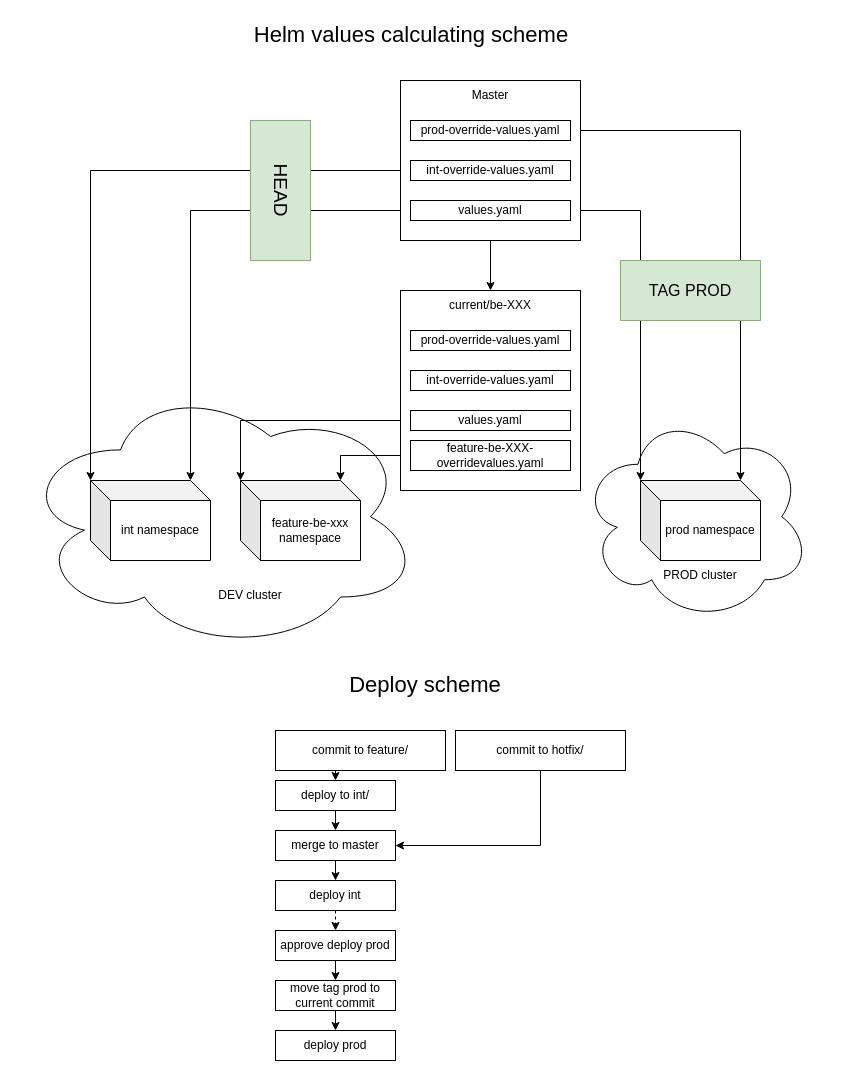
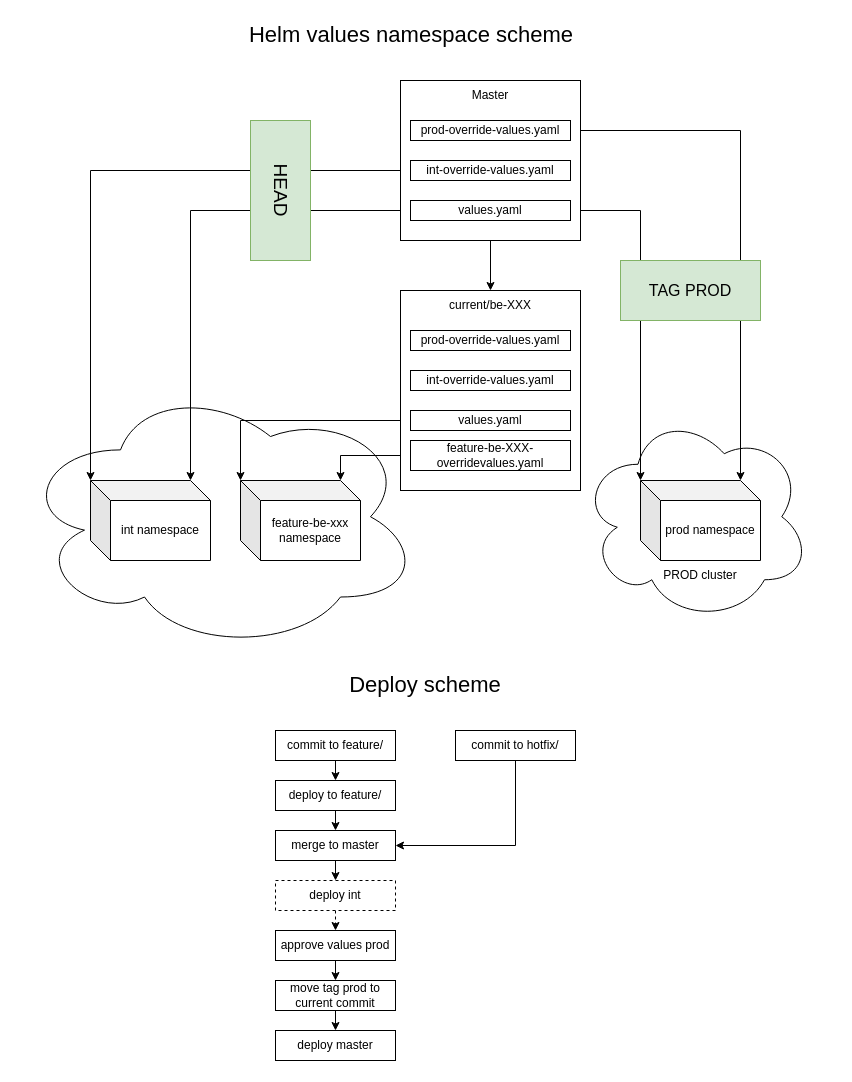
- <mxCell id="46" value="&lt;font style=&quot;font-size: 22px&quot;&gt;Helm values calculating scheme&lt;/font&gt;" style="text;html=1;strokeColor=none;fillColor=none;align=center;verticalAlign=middle;whiteSpace=wrap;rounded=0;fontSize=12;" vertex="1" parent="1"><mxGeometry x="221" y="20" width="380" height="30" as="geometry" /></mxCell>
+ <mxCell id="46" value="&lt;font style=&quot;font-size: 22px&quot;&gt;Helm values namespace scheme&lt;/font&gt;" style="text;html=1;strokeColor=none;fillColor=none;align=center;verticalAlign=middle;whiteSpace=wrap;rounded=0;fontSize=12;" vertex="1" parent="1"><mxGeometry x="221" y="20" width="380" height="30" as="geometry" /></mxCell>
- <mxCell id="14" value="DEV cluster" style="text;html=1;strokeColor=none;fillColor=none;align=center;verticalAlign=middle;whiteSpace=wrap;rounded=0;" vertex="1" parent="1"><mxGeometry x="180" y="580" width="140" height="30" as="geometry" /></mxCell>
- <mxCell id="32" value="&lt;span&gt;commit to feature/&lt;/span&gt;" style="rounded=0;whiteSpace=wrap;html=1;fontSize=12;verticalAlign=middle;" vertex="1" parent="1"><mxGeometry x="275" y="730" width="170" height="40" as="geometry" /></mxCell>
+ <mxCell id="32" value="&lt;span&gt;commit to feature/&lt;/span&gt;" style="rounded=0;whiteSpace=wrap;html=1;fontSize=12;verticalAlign=middle;" vertex="1" parent="1"><mxGeometry x="275" y="730" width="120" height="30" as="geometry" /></mxCell>
- <mxCell id="34" value="commit to hotfix/" style="rounded=0;whiteSpace=wrap;html=1;fontSize=12;verticalAlign=middle;" vertex="1" parent="1"><mxGeometry x="455" y="730" width="170" height="40" as="geometry" /></mxCell>
+ <mxCell id="34" value="commit to hotfix/" style="rounded=0;whiteSpace=wrap;html=1;fontSize=12;verticalAlign=middle;" vertex="1" parent="1"><mxGeometry x="455" y="730" width="120" height="30" as="geometry" /></mxCell>
- <mxCell id="36" value="&lt;span&gt;deploy to int/&lt;/span&gt;" style="rounded=0;whiteSpace=wrap;html=1;fontSize=12;verticalAlign=middle;" vertex="1" parent="1"><mxGeometry x="275" y="780" width="120" height="30" as="geometry" /></mxCell>
+ <mxCell id="36" value="&lt;span&gt;deploy to feature/&lt;/span&gt;" style="rounded=0;whiteSpace=wrap;html=1;fontSize=12;verticalAlign=middle;" vertex="1" parent="1"><mxGeometry x="275" y="780" width="120" height="30" as="geometry" /></mxCell>
- <mxCell id="40" value="&lt;span&gt;deploy int&lt;/span&gt;" style="rounded=0;whiteSpace=wrap;html=1;fontSize=12;verticalAlign=middle;" vertex="1" parent="1"><mxGeometry x="275" y="880" width="120" height="30" as="geometry" /></mxCell>
+ <mxCell id="40" value="&lt;span&gt;deploy int&lt;/span&gt;" style="rounded=0;whiteSpace=wrap;html=1;fontSize=12;verticalAlign=middle;dashed=1;" vertex="1" parent="1"><mxGeometry x="275" y="880" width="120" height="30" as="geometry" /></mxCell>
- <mxCell id="42" value="&lt;span&gt;approve deploy prod&lt;/span&gt;" style="rounded=0;whiteSpace=wrap;html=1;fontSize=12;verticalAlign=middle;" vertex="1" parent="1"><mxGeometry x="275" y="930" width="120" height="30" as="geometry" /></mxCell>
+ <mxCell id="42" value="&lt;span&gt;approve values prod&lt;/span&gt;" style="rounded=0;whiteSpace=wrap;html=1;fontSize=12;verticalAlign=middle;" vertex="1" parent="1"><mxGeometry x="275" y="930" width="120" height="30" as="geometry" /></mxCell>
- <mxCell id="45" value="deploy prod" style="rounded=0;whiteSpace=wrap;html=1;fontSize=12;verticalAlign=middle;" vertex="1" parent="1"><mxGeometry x="275" y="1030" width="120" height="30" as="geometry" /></mxCell>
+ <mxCell id="45" value="deploy master" style="rounded=0;whiteSpace=wrap;html=1;fontSize=12;verticalAlign=middle;" vertex="1" parent="1"><mxGeometry x="275" y="1030" width="120" height="30" as="geometry" /></mxCell>
